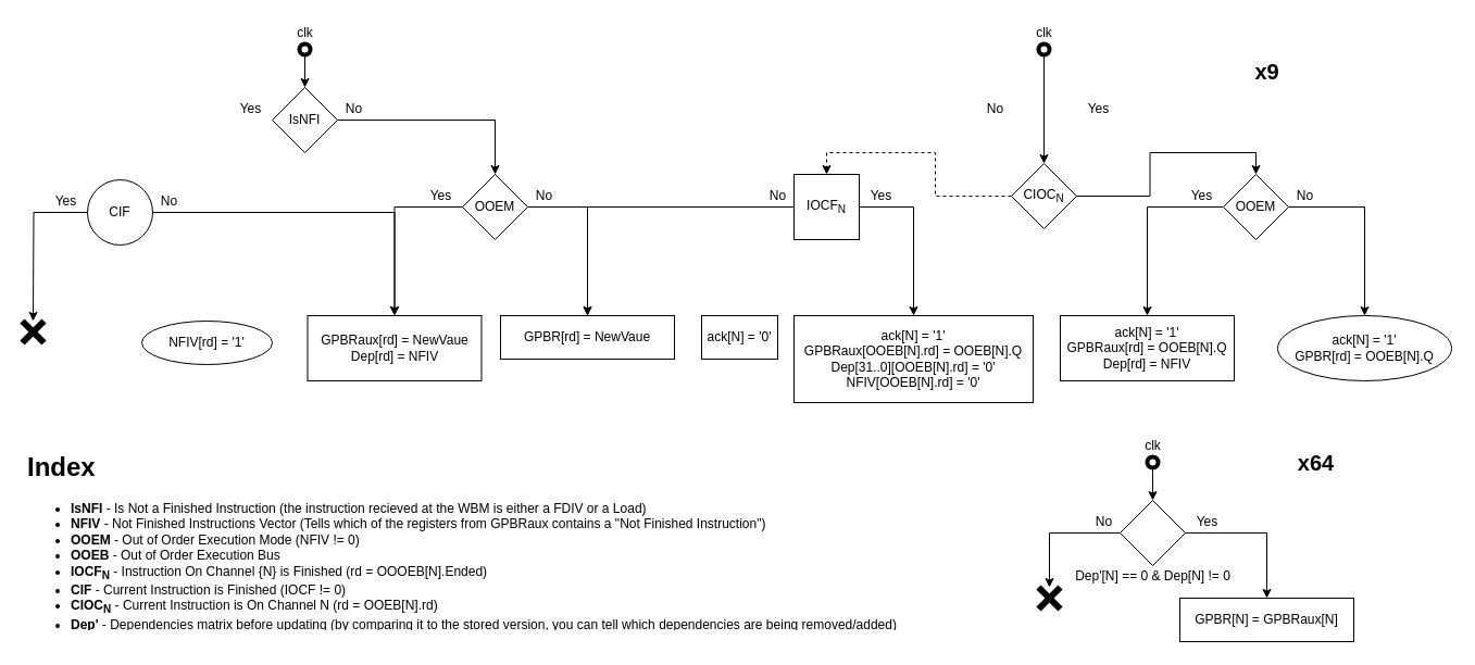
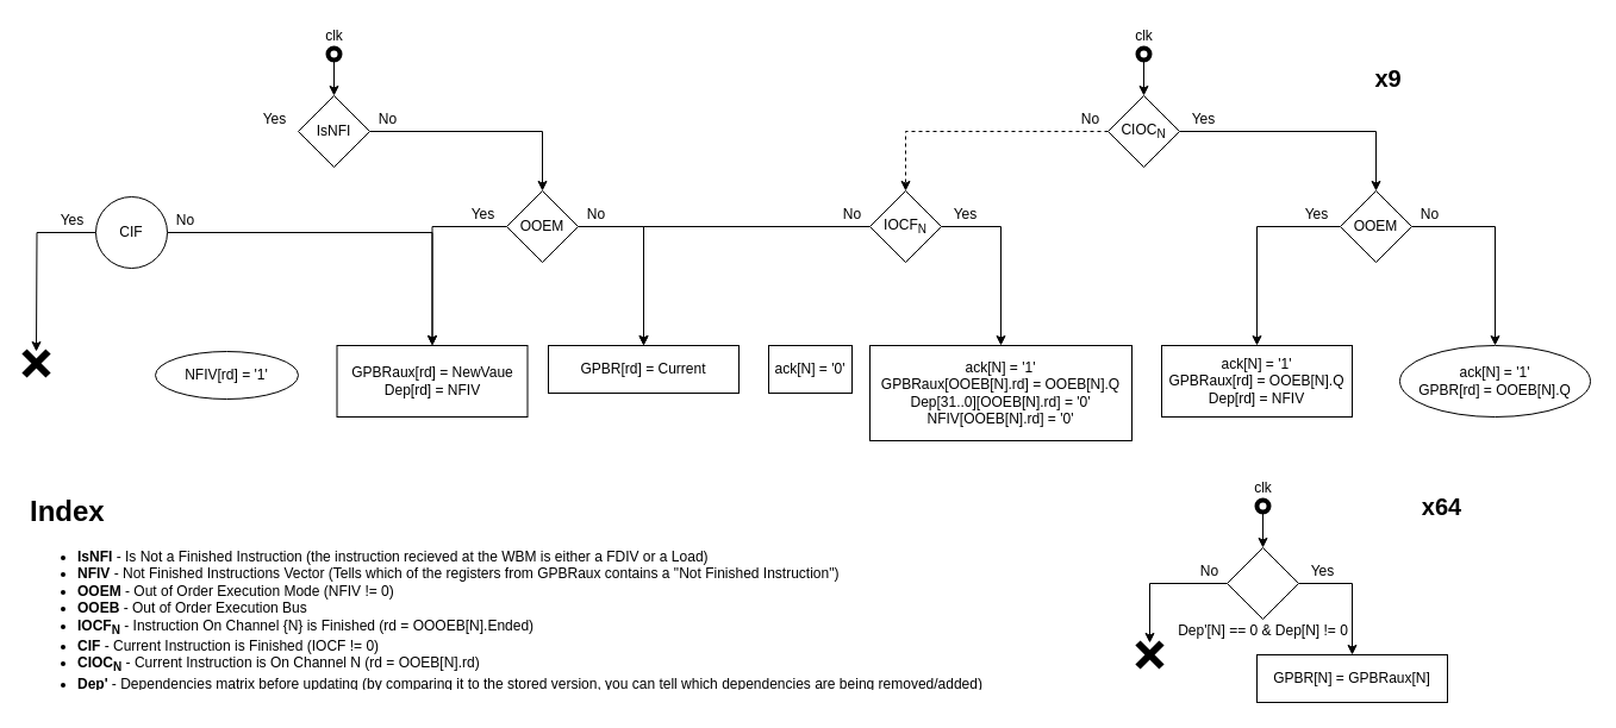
- <mxCell id="30" value="CIOC&lt;sub&gt;N&lt;/sub&gt;" style="rhombus;whiteSpace=wrap;html=1;" parent="1" vertex="1"><mxGeometry x="930" y="150" width="60" height="60" as="geometry" /></mxCell>
+ <mxCell id="30" value="CIOC&lt;sub&gt;N&lt;/sub&gt;" style="rhombus;whiteSpace=wrap;html=1;" parent="1" vertex="1"><mxGeometry x="930" y="80" width="60" height="60" as="geometry" /></mxCell>
- <mxCell id="33" value="IOCF&lt;sub&gt;N&lt;/sub&gt;" style="whiteSpace=wrap;html=1;rounded=0;" parent="1" vertex="1"><mxGeometry x="730" y="160" width="60" height="60" as="geometry" /></mxCell>
+ <mxCell id="33" value="IOCF&lt;sub&gt;N&lt;/sub&gt;" style="rhombus;whiteSpace=wrap;html=1;" parent="1" vertex="1"><mxGeometry x="730" y="160" width="60" height="60" as="geometry" /></mxCell>
- <mxCell id="4" value="GPBR[rd] = NewVaue" style="rounded=0;whiteSpace=wrap;html=1;" parent="1" vertex="1"><mxGeometry x="460" y="290" width="160" height="40" as="geometry" /></mxCell>
+ <mxCell id="4" value="GPBR[rd] = Current" style="rounded=0;whiteSpace=wrap;html=1;" parent="1" vertex="1"><mxGeometry x="460" y="290" width="160" height="40" as="geometry" /></mxCell>
- <mxCell id="49" value="GPBR[N] = GPBRaux[N]" style="rounded=0;whiteSpace=wrap;html=1;" vertex="1" parent="1"><mxGeometry x="1085" y="550" width="160" height="40" as="geometry" /></mxCell>
+ <mxCell id="49" value="GPBR[N] = GPBRaux[N]" style="rounded=0;whiteSpace=wrap;html=1;" vertex="1" parent="1"><mxGeometry x="1055" y="550" width="160" height="40" as="geometry" /></mxCell>
